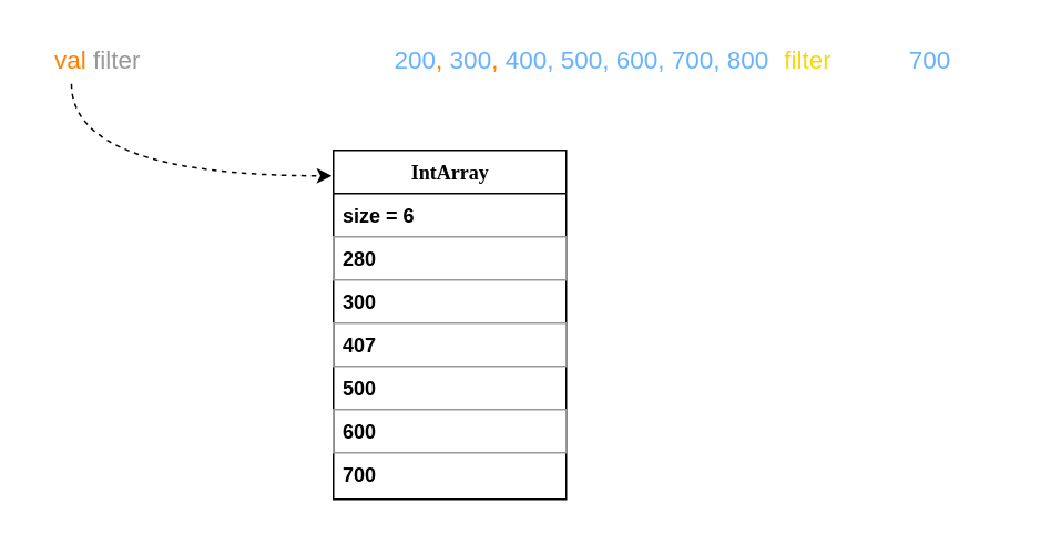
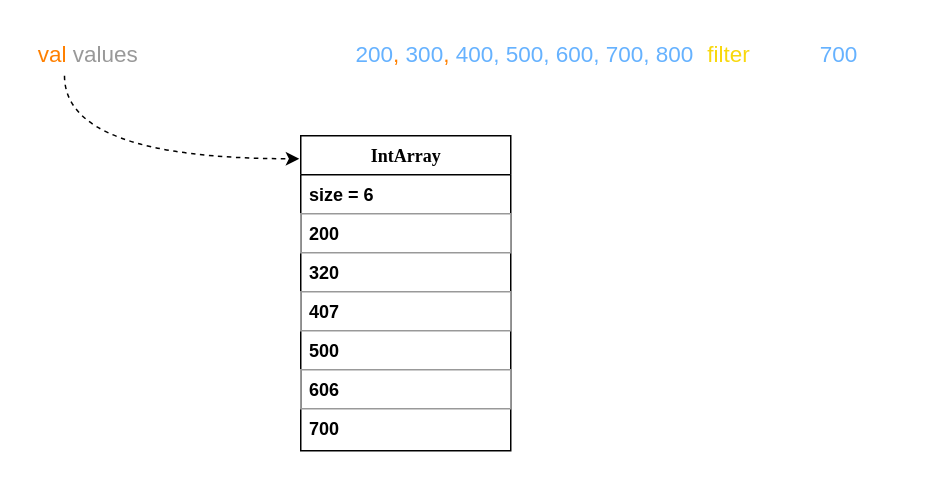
- <mxCell id="11" value="&lt;font style=&quot;font-size: 15px;&quot;&gt;&lt;font color=&quot;#ff8000&quot; style=&quot;font-size: 15px;&quot;&gt;val&lt;/font&gt;&amp;nbsp;&lt;font color=&quot;#999999&quot; style=&quot;font-size: 15px;&quot;&gt;filter&lt;/font&gt;&lt;font color=&quot;#ffffff&quot;&gt;&lt;font style=&quot;font-size: 15px;&quot;&gt;&amp;nbsp;&lt;/font&gt;&lt;span style=&quot;background-color: initial; font-size: 15px;&quot;&gt;=&lt;/span&gt;&lt;/font&gt;&lt;/font&gt;" style="text;html=1;align=center;verticalAlign=middle;whiteSpace=wrap;rounded=0;fontSize=15;" parent="1" vertex="1"><mxGeometry x="20" y="20" width="90" height="30" as="geometry" /></mxCell>
+ <mxCell id="11" value="&lt;font style=&quot;font-size: 15px;&quot;&gt;&lt;font color=&quot;#ff8000&quot; style=&quot;font-size: 15px;&quot;&gt;val&lt;/font&gt;&amp;nbsp;&lt;font color=&quot;#999999&quot; style=&quot;font-size: 15px;&quot;&gt;values&lt;/font&gt;&lt;font color=&quot;#ffffff&quot;&gt;&lt;font style=&quot;font-size: 15px;&quot;&gt;&amp;nbsp;&lt;/font&gt;&lt;span style=&quot;background-color: initial; font-size: 15px;&quot;&gt;=&lt;/span&gt;&lt;/font&gt;&lt;/font&gt;" style="text;html=1;align=center;verticalAlign=middle;whiteSpace=wrap;rounded=0;fontSize=15;" parent="1" vertex="1"><mxGeometry x="20" y="20" width="90" height="30" as="geometry" /></mxCell>
- <mxCell id="4" value="280" style="text;html=1;strokeColor=#999999;fillColor=none;align=left;verticalAlign=top;spacingLeft=4;spacingRight=4;whiteSpace=wrap;overflow=hidden;rotatable=0;points=[[0,0.5],[1,0.5]];portConstraint=eastwest;fontColor=#000000;fontStyle=1" parent="2" vertex="1"><mxGeometry y="52" width="140" height="26" as="geometry" /></mxCell>
+ <mxCell id="4" value="200" style="text;html=1;strokeColor=#999999;fillColor=none;align=left;verticalAlign=top;spacingLeft=4;spacingRight=4;whiteSpace=wrap;overflow=hidden;rotatable=0;points=[[0,0.5],[1,0.5]];portConstraint=eastwest;fontColor=#000000;fontStyle=1" parent="2" vertex="1"><mxGeometry y="52" width="140" height="26" as="geometry" /></mxCell>
- <mxCell id="5" value="300" style="text;html=1;strokeColor=none;fillColor=none;align=left;verticalAlign=top;spacingLeft=4;spacingRight=4;whiteSpace=wrap;overflow=hidden;rotatable=0;points=[[0,0.5],[1,0.5]];portConstraint=eastwest;fontColor=#000000;fontStyle=1" parent="2" vertex="1"><mxGeometry y="78" width="140" height="26" as="geometry" /></mxCell>
+ <mxCell id="5" value="320" style="text;html=1;strokeColor=none;fillColor=none;align=left;verticalAlign=top;spacingLeft=4;spacingRight=4;whiteSpace=wrap;overflow=hidden;rotatable=0;points=[[0,0.5],[1,0.5]];portConstraint=eastwest;fontColor=#000000;fontStyle=1" parent="2" vertex="1"><mxGeometry y="78" width="140" height="26" as="geometry" /></mxCell>
- <mxCell id="8" value="600" style="text;html=1;strokeColor=#999999;fillColor=none;align=left;verticalAlign=top;spacingLeft=4;spacingRight=4;whiteSpace=wrap;overflow=hidden;rotatable=0;points=[[0,0.5],[1,0.5]];portConstraint=eastwest;fontColor=#000000;fontStyle=1" parent="2" vertex="1"><mxGeometry y="156" width="140" height="26" as="geometry" /></mxCell>
+ <mxCell id="8" value="606" style="text;html=1;strokeColor=#999999;fillColor=none;align=left;verticalAlign=top;spacingLeft=4;spacingRight=4;whiteSpace=wrap;overflow=hidden;rotatable=0;points=[[0,0.5],[1,0.5]];portConstraint=eastwest;fontColor=#000000;fontStyle=1" parent="2" vertex="1"><mxGeometry y="156" width="140" height="26" as="geometry" /></mxCell>
